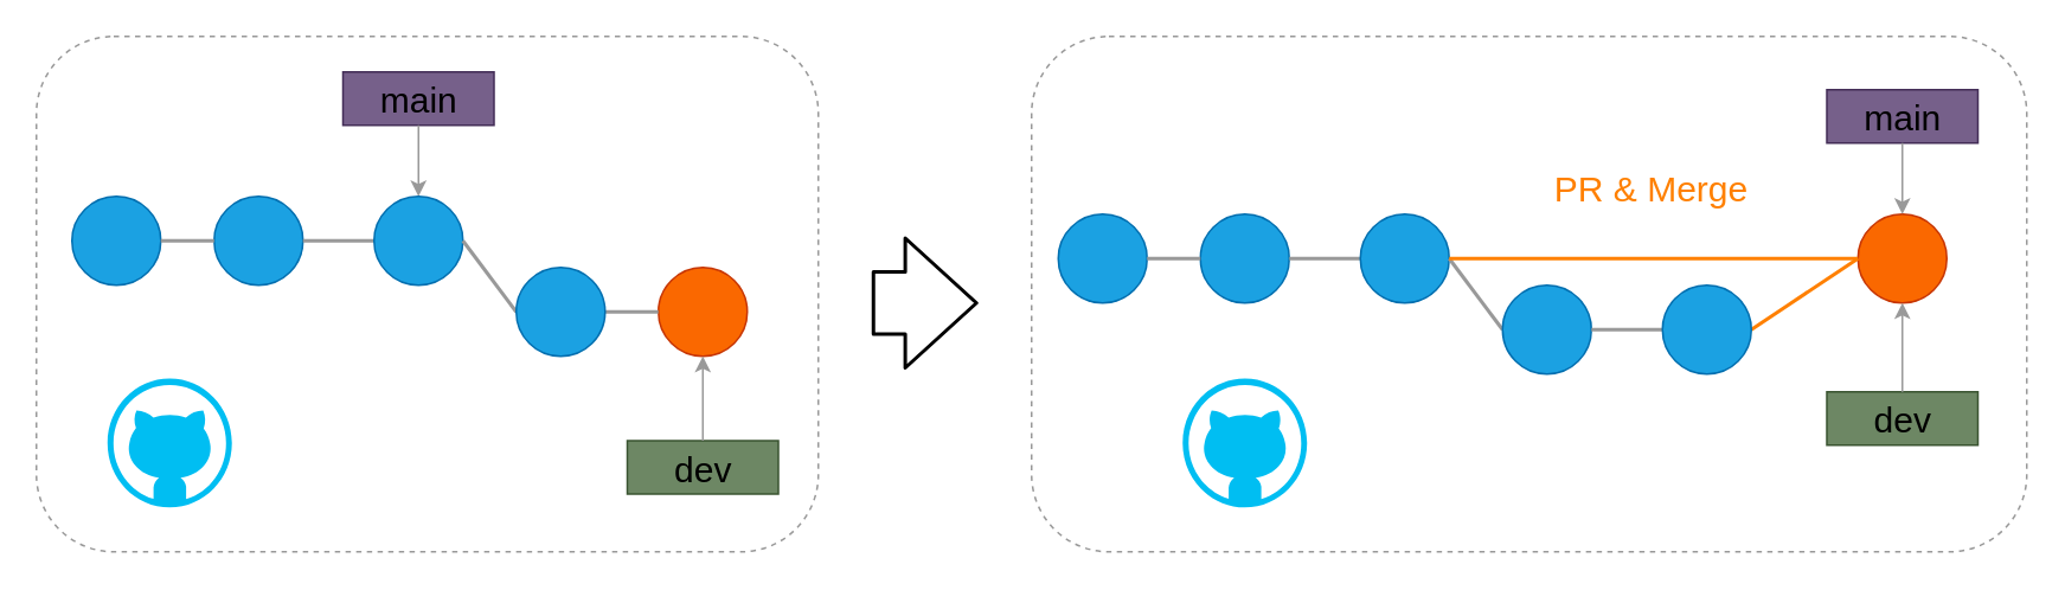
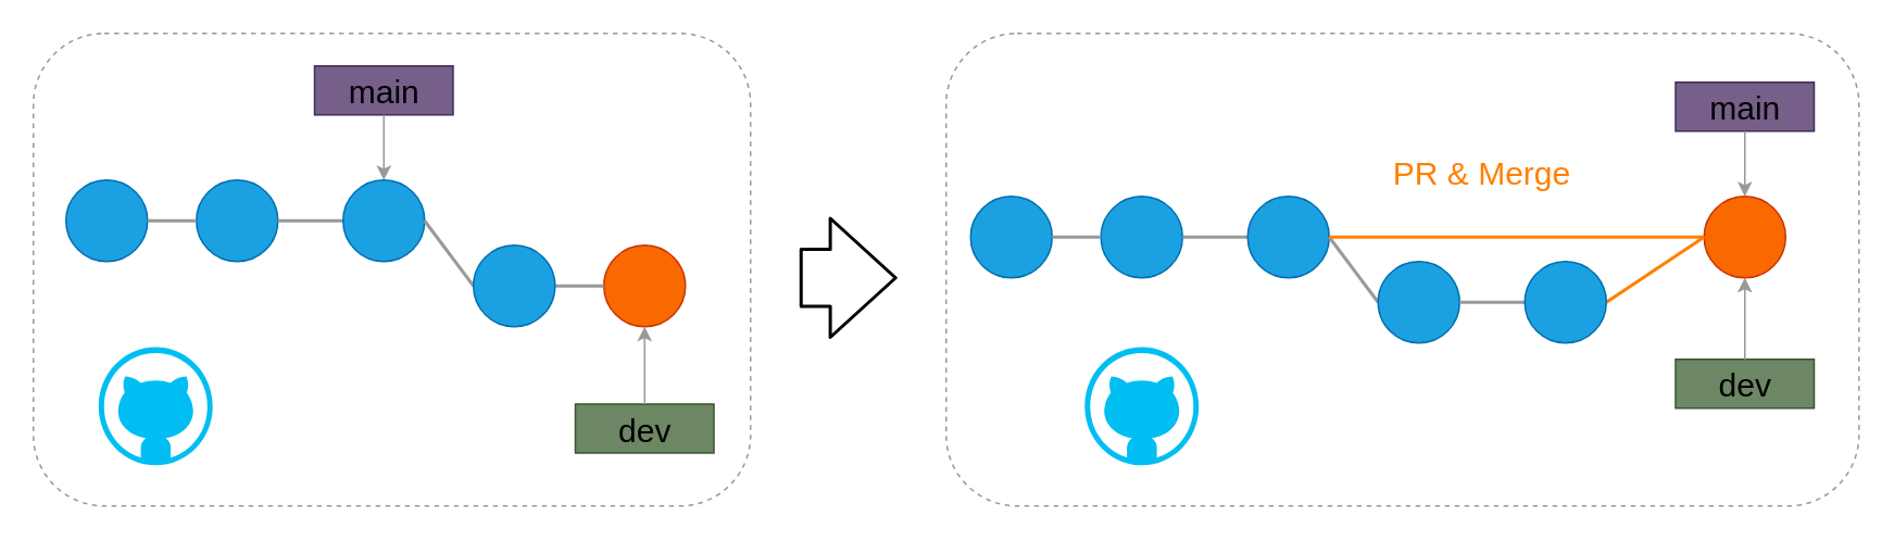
- <mxCell id="19" value="PR &amp;amp; Merge" style="text;html=1;strokeColor=none;fillColor=none;align=center;verticalAlign=middle;whiteSpace=wrap;rounded=0;fontSize=20;fontColor=#FF8000;" parent="1" vertex="1"><mxGeometry x="845" y="90" width="167.5" height="30" as="geometry" /></mxCell>
+ <mxCell id="19" value="PR &amp;amp; Merge" style="text;html=1;strokeColor=none;fillColor=none;align=center;verticalAlign=middle;whiteSpace=wrap;rounded=0;fontSize=20;fontColor=#FF8000;" parent="1" vertex="1"><mxGeometry x="825" y="90" width="167.5" height="30" as="geometry" /></mxCell>
